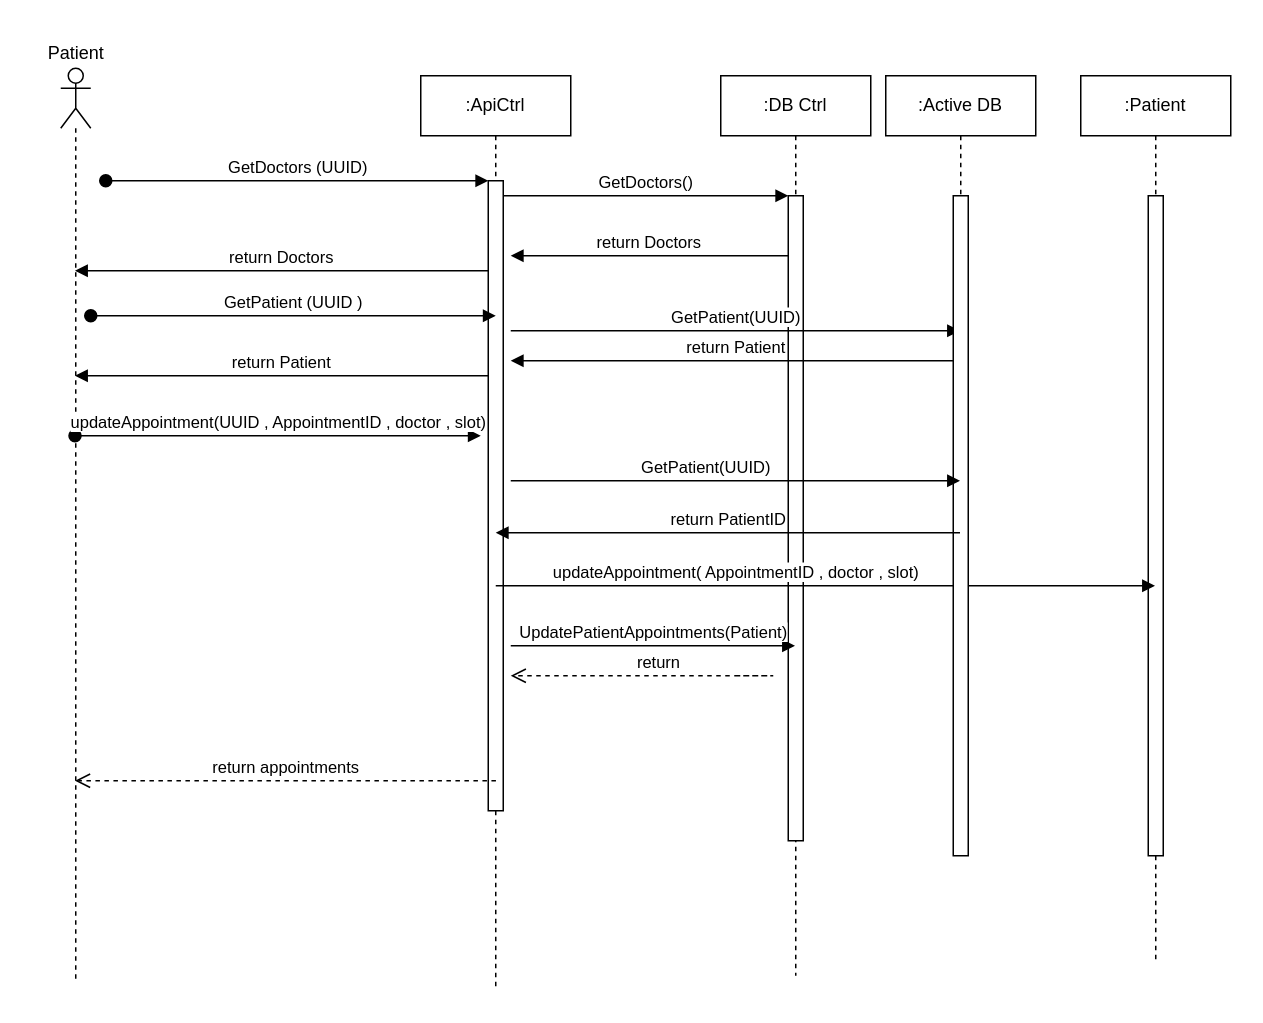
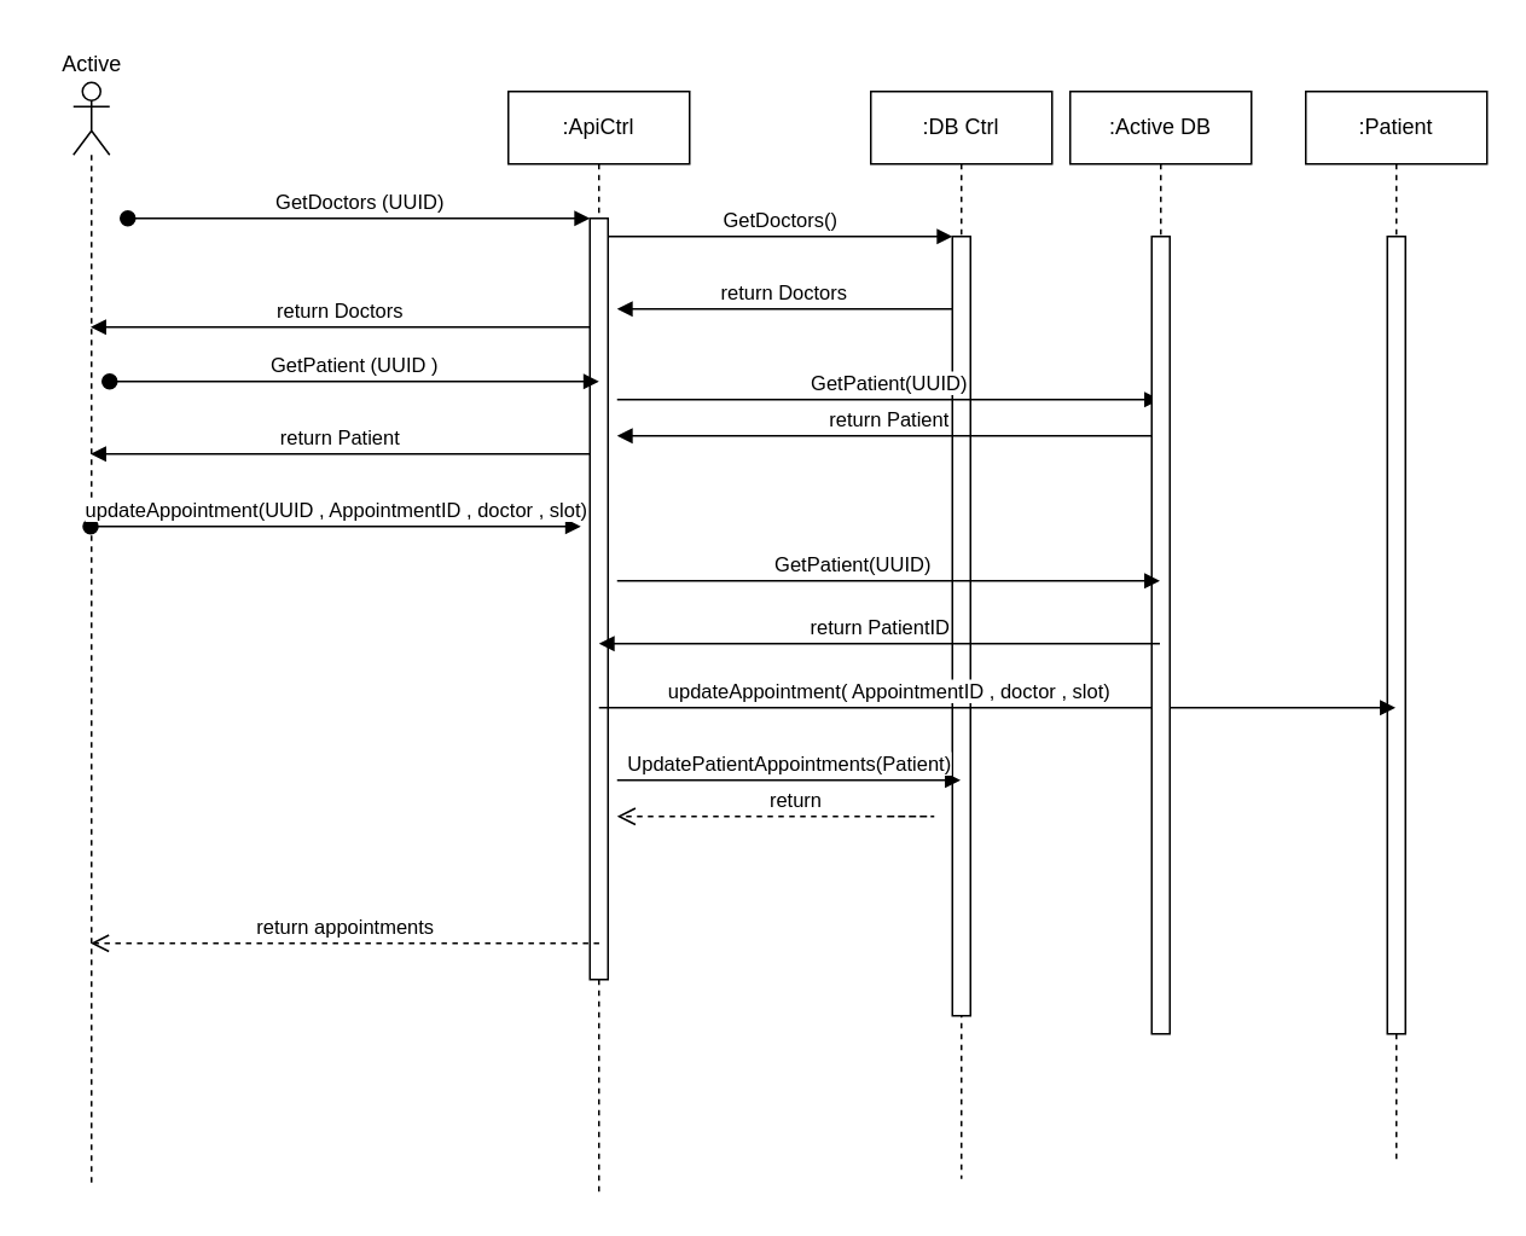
- <mxCell id="10" value="Patient" style="text;html=1;align=center;verticalAlign=middle;resizable=0;points=[];autosize=1;strokeColor=none;fillColor=none;" vertex="1" parent="1"><mxGeometry x="20" y="20" width="60" height="30" as="geometry" /></mxCell>
+ <mxCell id="10" value="Active" style="text;html=1;align=center;verticalAlign=middle;resizable=0;points=[];autosize=1;strokeColor=none;fillColor=none;" vertex="1" parent="1"><mxGeometry x="20" y="20" width="60" height="30" as="geometry" /></mxCell>
